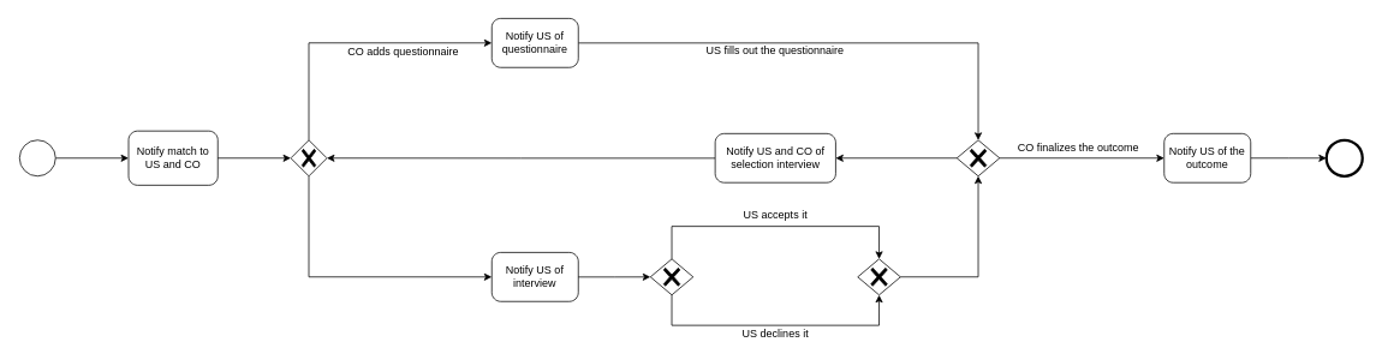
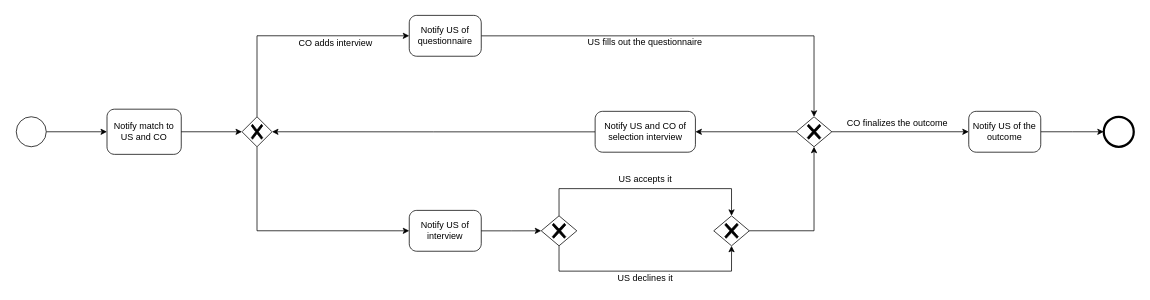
- <mxCell id="9" value="&lt;font&gt;CO adds questionnaire&lt;/font&gt;" style="text;html=1;strokeColor=none;fillColor=none;align=center;verticalAlign=middle;whiteSpace=wrap;rounded=0;" vertex="1" parent="1"><mxGeometry x="381" y="51" width="131.96" height="11.53" as="geometry" /></mxCell>
+ <mxCell id="9" value="&lt;font&gt;CO adds interview&lt;/font&gt;" style="text;html=1;strokeColor=none;fillColor=none;align=center;verticalAlign=middle;whiteSpace=wrap;rounded=0;" vertex="1" parent="1"><mxGeometry x="381" y="51" width="131.96" height="11.53" as="geometry" /></mxCell>
